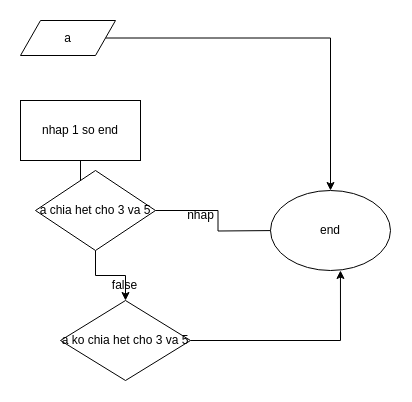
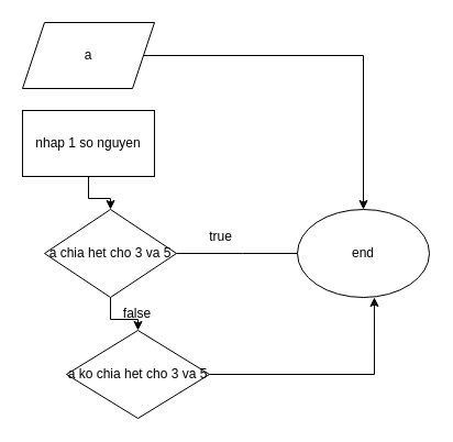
- <mxCell id="3" value="a" style="shape=parallelogram;perimeter=parallelogramPerimeter;whiteSpace=wrap;html=1;fixedSize=1;" vertex="1" parent="1"><mxGeometry x="20" y="20" width="95" height="35" as="geometry" /></mxCell>
+ <mxCell id="3" value="a" style="shape=parallelogram;perimeter=parallelogramPerimeter;whiteSpace=wrap;html=1;fixedSize=1;" vertex="1" parent="1"><mxGeometry x="20" y="20" width="120" height="60" as="geometry" /></mxCell>
- <mxCell id="5" value="nhap 1 so end" style="rounded=0;whiteSpace=wrap;html=1;" vertex="1" parent="1"><mxGeometry x="20" y="100" width="120" height="60" as="geometry" /></mxCell>
+ <mxCell id="5" value="nhap 1 so nguyen" style="rounded=0;whiteSpace=wrap;html=1;" vertex="1" parent="1"><mxGeometry x="20" y="100" width="120" height="60" as="geometry" /></mxCell>
- <mxCell id="8" value="a chia het cho 3 va 5" style="rhombus;whiteSpace=wrap;html=1;" vertex="1" parent="1"><mxGeometry x="35" y="170" width="120" height="80" as="geometry" /></mxCell>
+ <mxCell id="8" value="a chia het cho 3 va 5" style="rhombus;whiteSpace=wrap;html=1;" vertex="1" parent="1"><mxGeometry x="40" y="190" width="120" height="80" as="geometry" /></mxCell>
- <mxCell id="9" value="nhap" style="text;html=1;align=center;verticalAlign=middle;resizable=0;points=[];autosize=1;strokeColor=none;fillColor=none;" vertex="1" parent="1"><mxGeometry x="180" y="200" width="40" height="30" as="geometry" /></mxCell>
+ <mxCell id="9" value="true" style="text;html=1;align=center;verticalAlign=middle;resizable=0;points=[];autosize=1;strokeColor=none;fillColor=none;" vertex="1" parent="1"><mxGeometry x="180" y="200" width="40" height="30" as="geometry" /></mxCell>
